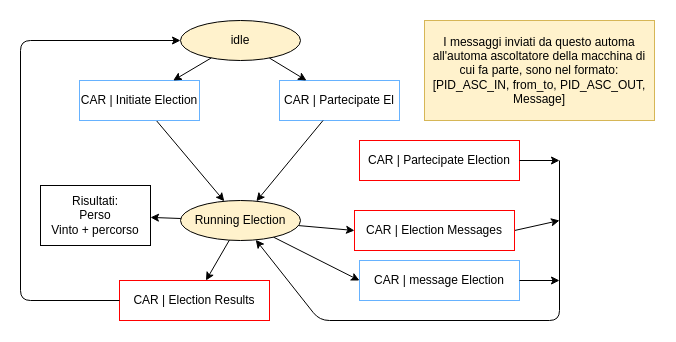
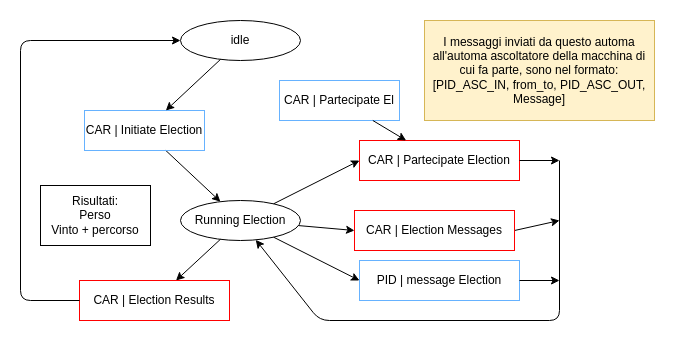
- <mxCell id="7" value="idle" style="ellipse;whiteSpace=wrap;html=1;fillColor=#fff2cc;" parent="1" vertex="1"><mxGeometry x="180" y="20" width="120" height="40" as="geometry" /></mxCell>
+ <mxCell id="7" value="idle" style="ellipse;whiteSpace=wrap;html=1;" parent="1" vertex="1"><mxGeometry x="180" y="20" width="120" height="40" as="geometry" /></mxCell>
- <mxCell id="12" value="" style="endArrow=classic;html=1;" parent="1" source="7" target="10" edge="1"><mxGeometry width="50" height="50" relative="1" as="geometry"><mxPoint x="420" y="75" as="sourcePoint" /><mxPoint x="470" y="25" as="targetPoint" /></mxGeometry></mxCell>
- <mxCell id="4" value="CAR | Initiate Election" style="rounded=0;whiteSpace=wrap;html=1;strokeColor=#66B2FF;fillColor=none;" parent="1" vertex="1"><mxGeometry x="79" y="80" width="120" height="40" as="geometry" /></mxCell>
+ <mxCell id="4" value="CAR | Initiate Election" style="rounded=0;whiteSpace=wrap;html=1;strokeColor=#66B2FF;fillColor=none;" parent="1" vertex="1"><mxGeometry x="84" y="110" width="120" height="40" as="geometry" /></mxCell>
- <mxCell id="13" value="" style="endArrow=classic;html=1;" parent="1" source="10" target="2" edge="1"><mxGeometry width="50" height="50" relative="1" as="geometry"><mxPoint x="341.064" y="140" as="sourcePoint" /><mxPoint x="450" y="175" as="targetPoint" /></mxGeometry></mxCell>
+ <mxCell id="13" value="" style="endArrow=classic;html=1;" parent="1" source="10" target="11" edge="1"><mxGeometry width="50" height="50" relative="1" as="geometry"><mxPoint x="341.064" y="140" as="sourcePoint" /><mxPoint x="450" y="175" as="targetPoint" /></mxGeometry></mxCell>
- <mxCell id="15" value="" style="endArrow=classic;html=1;" parent="1" source="2" target="23" edge="1"><mxGeometry width="50" height="50" relative="1" as="geometry"><mxPoint x="330" y="250" as="sourcePoint" /><mxPoint x="380" y="200" as="targetPoint" /></mxGeometry></mxCell>
+ <mxCell id="15" value="" style="endArrow=classic;html=1;entryX=0;entryY=0.5;entryDx=0;entryDy=0;" parent="1" source="2" target="11" edge="1"><mxGeometry width="50" height="50" relative="1" as="geometry"><mxPoint x="330" y="250" as="sourcePoint" /><mxPoint x="380" y="200" as="targetPoint" /></mxGeometry></mxCell>
- <mxCell id="2" value="Running Election" style="ellipse;whiteSpace=wrap;html=1;fillColor=#fff2cc;" parent="1" vertex="1"><mxGeometry x="180" y="200" width="120" height="40" as="geometry" /></mxCell>
+ <mxCell id="2" value="Running Election" style="ellipse;whiteSpace=wrap;html=1;" parent="1" vertex="1"><mxGeometry x="180" y="200" width="120" height="40" as="geometry" /></mxCell>
- <mxCell id="14" value="CAR | message Election" style="rounded=0;whiteSpace=wrap;html=1;strokeColor=#66B2FF;fillColor=none;" parent="1" vertex="1"><mxGeometry x="359" y="260" width="160" height="40" as="geometry" /></mxCell>
+ <mxCell id="14" value="PID | message Election" style="rounded=0;whiteSpace=wrap;html=1;strokeColor=#66B2FF;fillColor=none;" parent="1" vertex="1"><mxGeometry x="359" y="260" width="160" height="40" as="geometry" /></mxCell>
- <mxCell id="6" value="CAR | Election Results" style="rounded=0;whiteSpace=wrap;html=1;strokeColor=#FF0000;" parent="1" vertex="1"><mxGeometry x="119" y="280" width="150" height="40" as="geometry" /></mxCell>
+ <mxCell id="6" value="CAR | Election Results" style="rounded=0;whiteSpace=wrap;html=1;strokeColor=#FF0000;" parent="1" vertex="1"><mxGeometry x="79" y="280" width="150" height="40" as="geometry" /></mxCell>
